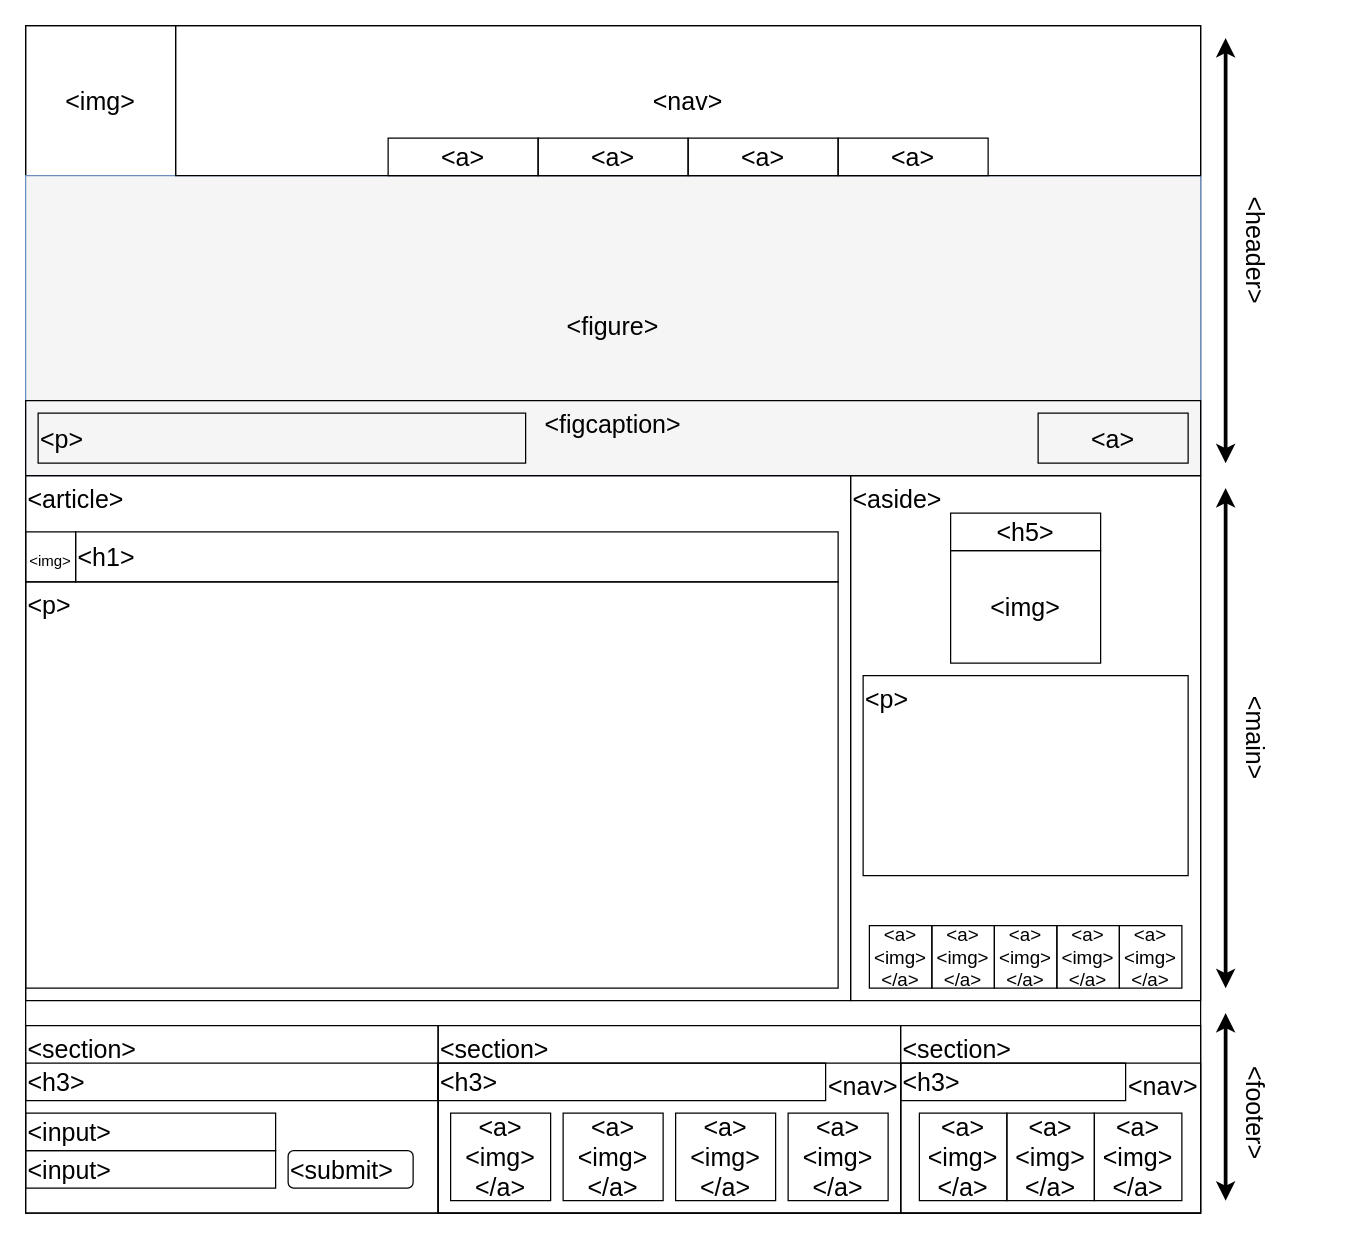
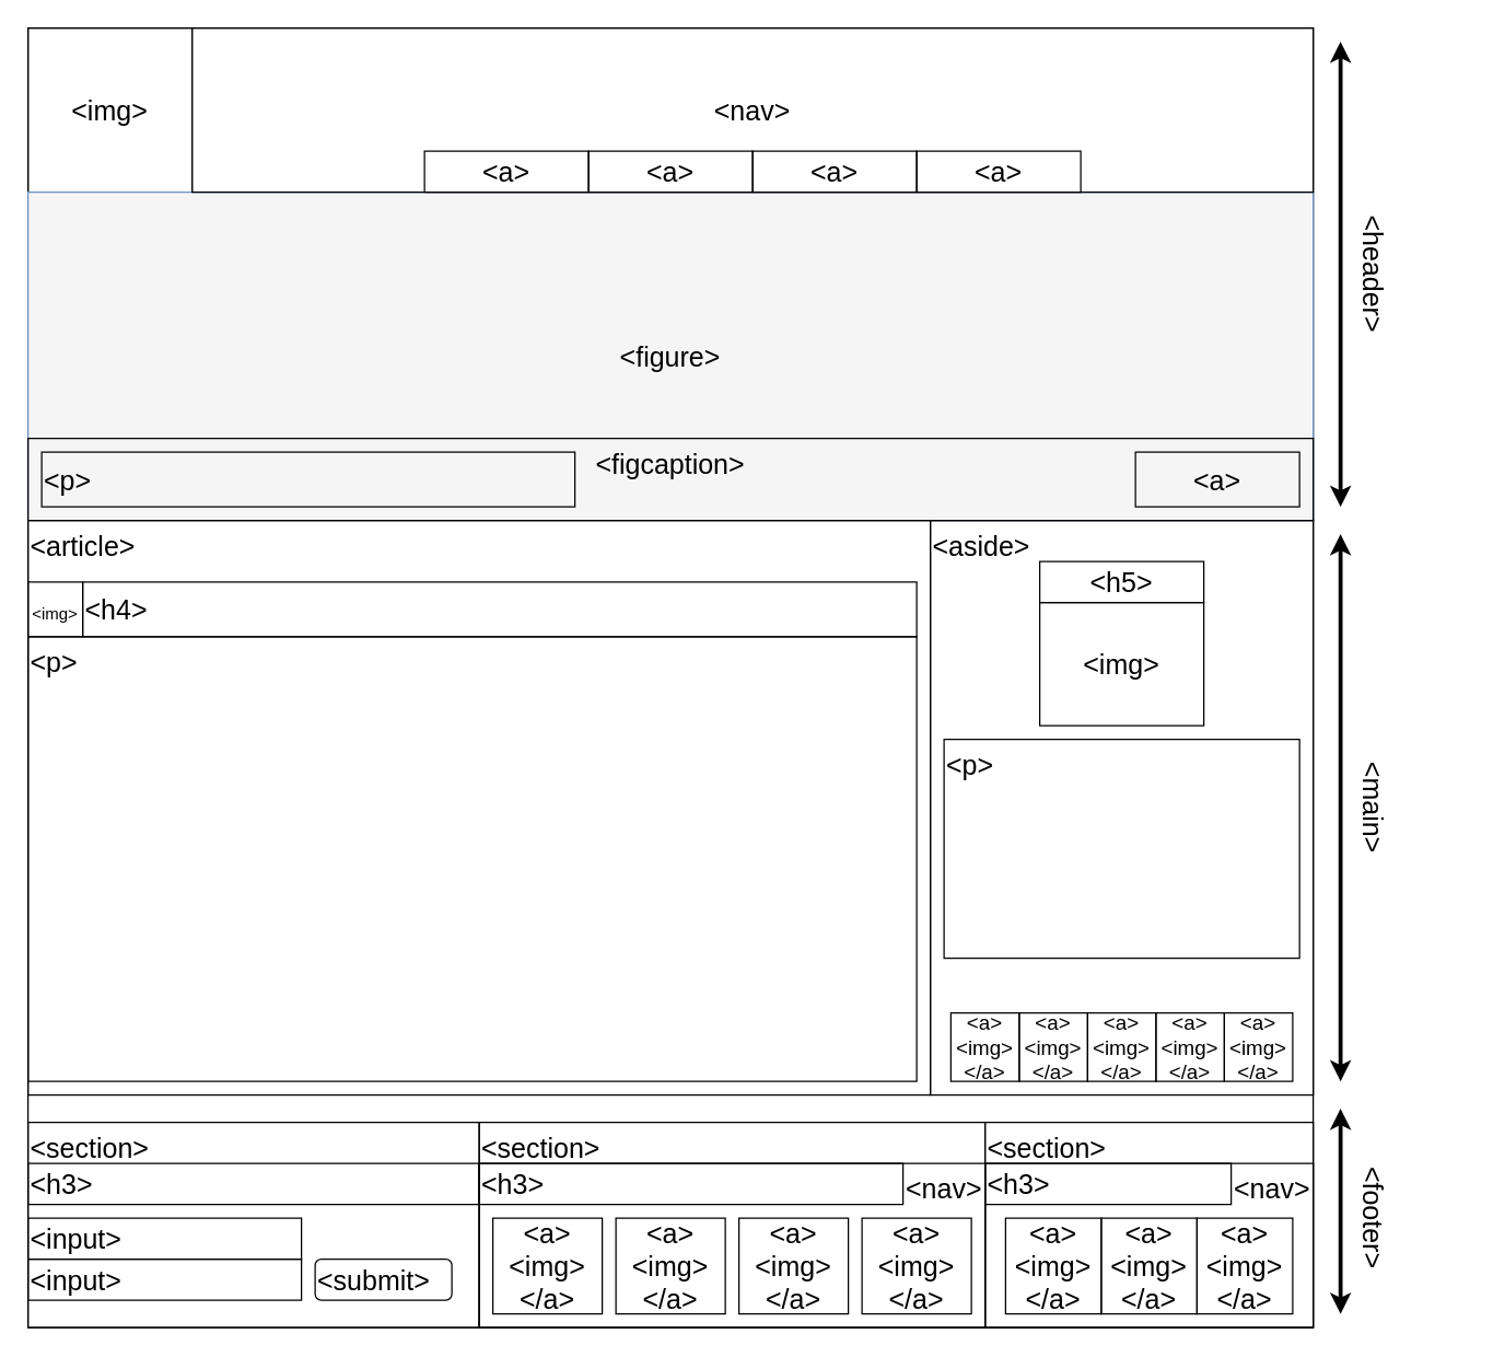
- <mxCell id="14" value="&amp;lt;h1&amp;gt;" style="rounded=0;whiteSpace=wrap;html=1;strokeColor=#000000;fillColor=none;fontSize=20;align=left;" vertex="1" parent="1"><mxGeometry x="60" y="425" width="610" height="40" as="geometry" /></mxCell>
+ <mxCell id="14" value="&amp;lt;h4&amp;gt;" style="rounded=0;whiteSpace=wrap;html=1;strokeColor=#000000;fillColor=none;fontSize=20;align=left;" vertex="1" parent="1"><mxGeometry x="60" y="425" width="610" height="40" as="geometry" /></mxCell>
